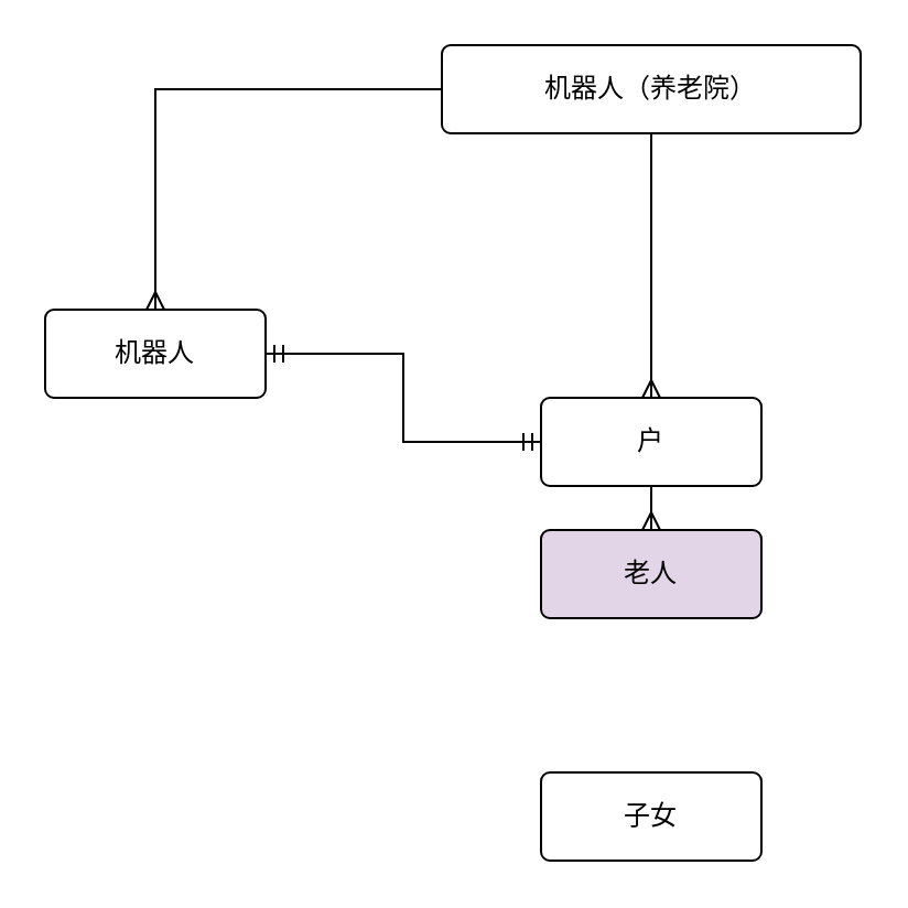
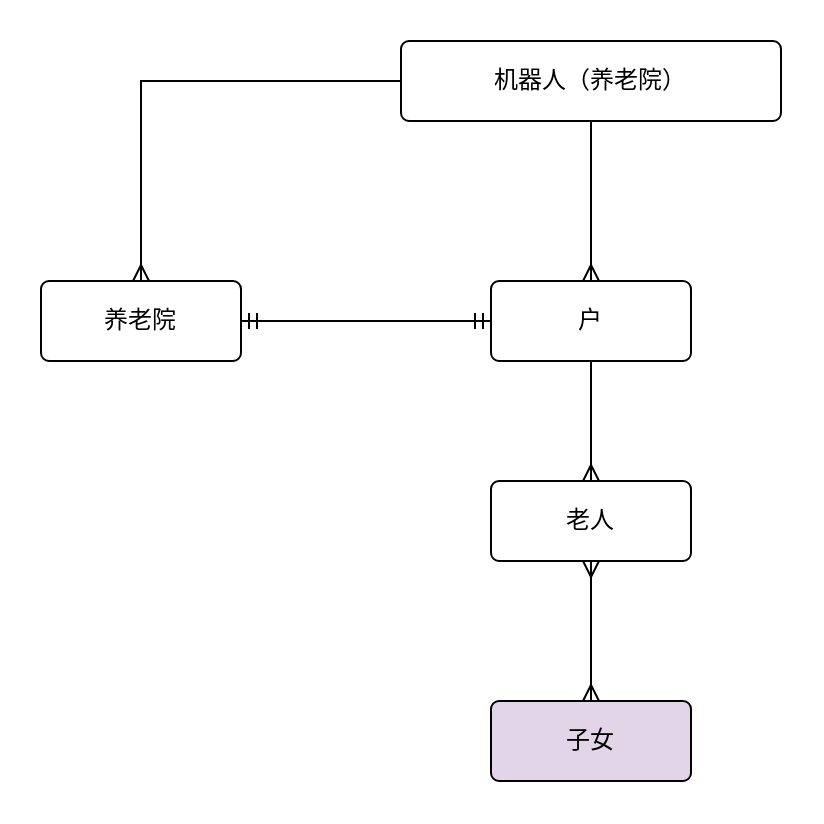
- <mxCell id="6" value="机器人" style="rounded=1;arcSize=10;whiteSpace=wrap;html=1;align=center;" vertex="1" parent="1"><mxGeometry x="20" y="140" width="100" height="40" as="geometry" /></mxCell>
+ <mxCell id="6" value="养老院" style="rounded=1;arcSize=10;whiteSpace=wrap;html=1;align=center;" vertex="1" parent="1"><mxGeometry x="20" y="140" width="100" height="40" as="geometry" /></mxCell>
- <mxCell id="8" value="户" style="rounded=1;arcSize=10;whiteSpace=wrap;html=1;align=center;" vertex="1" parent="1"><mxGeometry x="245" y="180" width="100" height="40" as="geometry" /></mxCell>
+ <mxCell id="8" value="户" style="rounded=1;arcSize=10;whiteSpace=wrap;html=1;align=center;" vertex="1" parent="1"><mxGeometry x="245" y="140" width="100" height="40" as="geometry" /></mxCell>
- <mxCell id="10" value="老人" style="rounded=1;arcSize=10;whiteSpace=wrap;html=1;align=center;fillColor=#e1d5e7;" vertex="1" parent="1"><mxGeometry x="245" y="240" width="100" height="40" as="geometry" /></mxCell>
+ <mxCell id="10" value="老人" style="rounded=1;arcSize=10;whiteSpace=wrap;html=1;align=center;" vertex="1" parent="1"><mxGeometry x="245" y="240" width="100" height="40" as="geometry" /></mxCell>
+ <mxCell id="9" style="edgeStyle=orthogonalEdgeStyle;rounded=0;orthogonalLoop=1;jettySize=auto;html=1;exitX=0.5;exitY=1;exitDx=0;exitDy=0;entryX=0.5;entryY=0;entryDx=0;entryDy=0;endArrow=ERmany;endFill=0;startArrow=ERmany;startFill=0;" edge="1" parent="1" source="10" target="11"><mxGeometry relative="1" as="geometry" /></mxCell>
- <mxCell id="11" value="子女" style="rounded=1;arcSize=10;whiteSpace=wrap;html=1;align=center;" vertex="1" parent="1"><mxGeometry x="245" y="350" width="100" height="40" as="geometry" /></mxCell>
+ <mxCell id="11" value="子女" style="rounded=1;arcSize=10;whiteSpace=wrap;html=1;align=center;fillColor=#e1d5e7;" vertex="1" parent="1"><mxGeometry x="245" y="350" width="100" height="40" as="geometry" /></mxCell>
